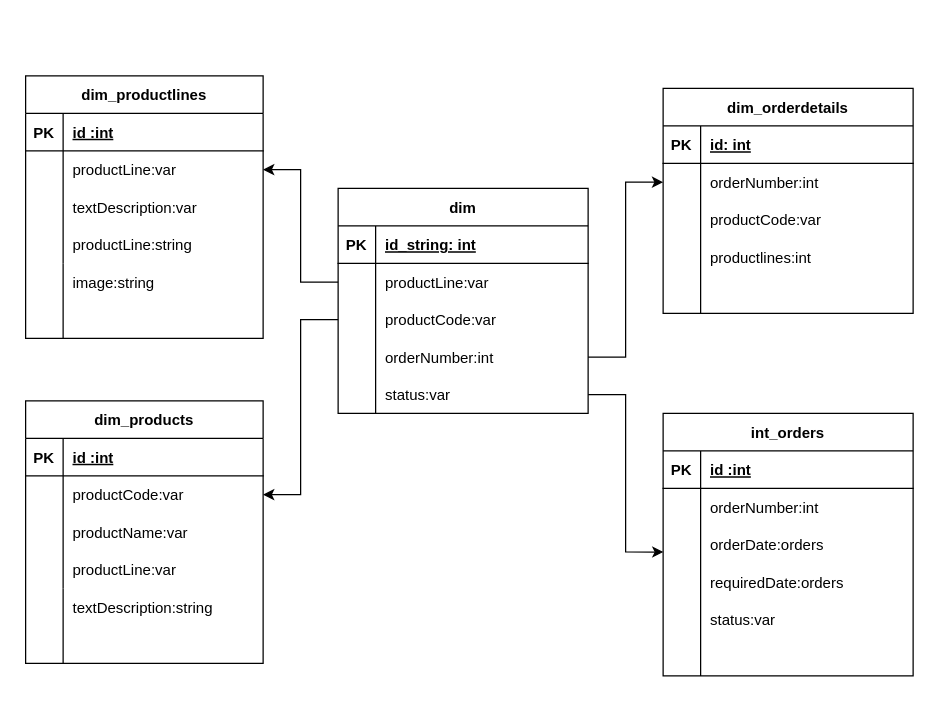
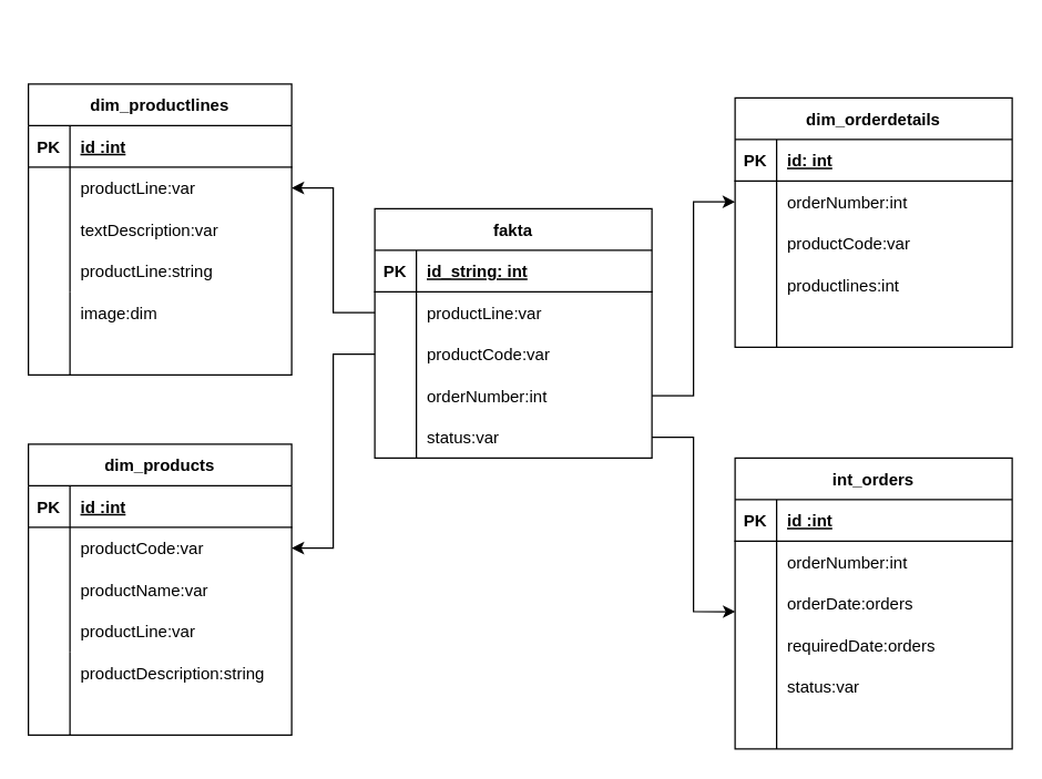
- <mxCell id="56" value="dim" style="shape=table;startSize=30;container=1;collapsible=1;childLayout=tableLayout;fixedRows=1;rowLines=0;fontStyle=1;align=center;resizeLast=1;" parent="1" vertex="1"><mxGeometry x="270" y="150" width="200" height="180" as="geometry" /></mxCell>
+ <mxCell id="56" value="fakta" style="shape=table;startSize=30;container=1;collapsible=1;childLayout=tableLayout;fixedRows=1;rowLines=0;fontStyle=1;align=center;resizeLast=1;" parent="1" vertex="1"><mxGeometry x="270" y="150" width="200" height="180" as="geometry" /></mxCell>
- <mxCell id="18" value="image:string" style="shape=partialRectangle;connectable=0;fillColor=none;top=0;left=0;bottom=0;right=0;align=left;spacingLeft=6;overflow=hidden;" parent="1" vertex="1"><mxGeometry x="50" y="210" width="150" height="30" as="geometry"><mxRectangle width="150" height="30" as="alternateBounds" /></mxGeometry></mxCell>
+ <mxCell id="18" value="image:dim" style="shape=partialRectangle;connectable=0;fillColor=none;top=0;left=0;bottom=0;right=0;align=left;spacingLeft=6;overflow=hidden;" parent="1" vertex="1"><mxGeometry x="50" y="210" width="150" height="30" as="geometry"><mxRectangle width="150" height="30" as="alternateBounds" /></mxGeometry></mxCell>
- <mxCell id="50" value="textDescription:string" style="shape=partialRectangle;connectable=0;fillColor=none;top=0;left=0;bottom=0;right=0;align=left;spacingLeft=6;overflow=hidden;" parent="1" vertex="1"><mxGeometry x="50" y="470" width="150" height="30" as="geometry"><mxRectangle width="150" height="30" as="alternateBounds" /></mxGeometry></mxCell>
+ <mxCell id="50" value="productDescription:string" style="shape=partialRectangle;connectable=0;fillColor=none;top=0;left=0;bottom=0;right=0;align=left;spacingLeft=6;overflow=hidden;" parent="1" vertex="1"><mxGeometry x="50" y="470" width="150" height="30" as="geometry"><mxRectangle width="150" height="30" as="alternateBounds" /></mxGeometry></mxCell>
